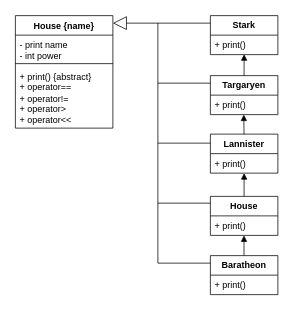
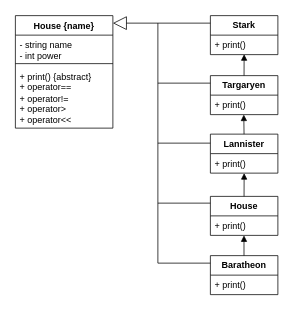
- <mxCell id="3" value="- print name&lt;div&gt;- int power&lt;/div&gt;" style="text;strokeColor=none;fillColor=none;align=left;verticalAlign=top;spacingLeft=4;spacingRight=4;overflow=hidden;rotatable=0;points=[[0,0.5],[1,0.5]];portConstraint=eastwest;whiteSpace=wrap;html=1;" vertex="1" parent="2"><mxGeometry y="26" width="130" height="34" as="geometry" /></mxCell>
+ <mxCell id="3" value="- string name&lt;div&gt;- int power&lt;/div&gt;" style="text;strokeColor=none;fillColor=none;align=left;verticalAlign=top;spacingLeft=4;spacingRight=4;overflow=hidden;rotatable=0;points=[[0,0.5],[1,0.5]];portConstraint=eastwest;whiteSpace=wrap;html=1;" vertex="1" parent="2"><mxGeometry y="26" width="130" height="34" as="geometry" /></mxCell>
